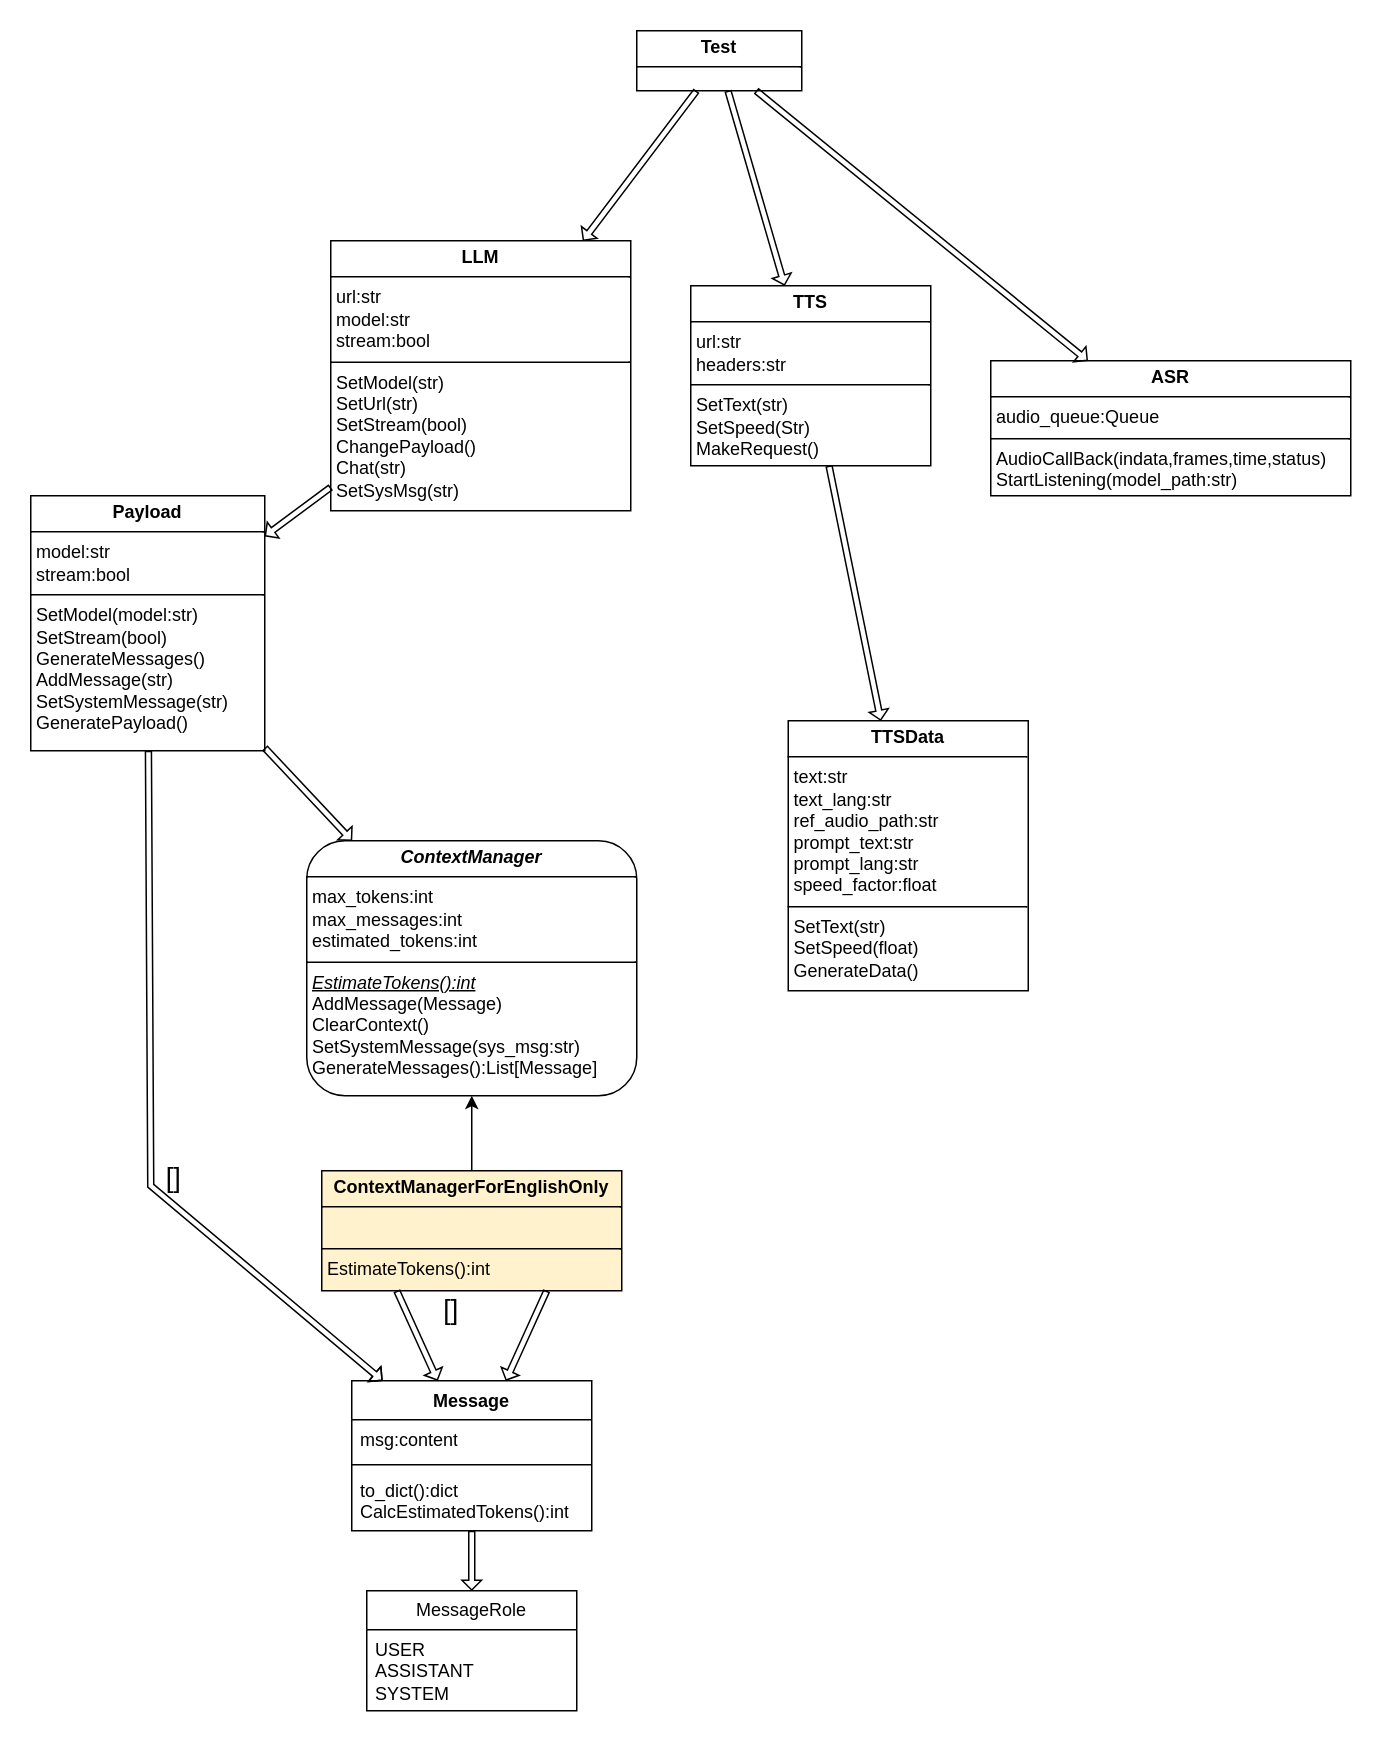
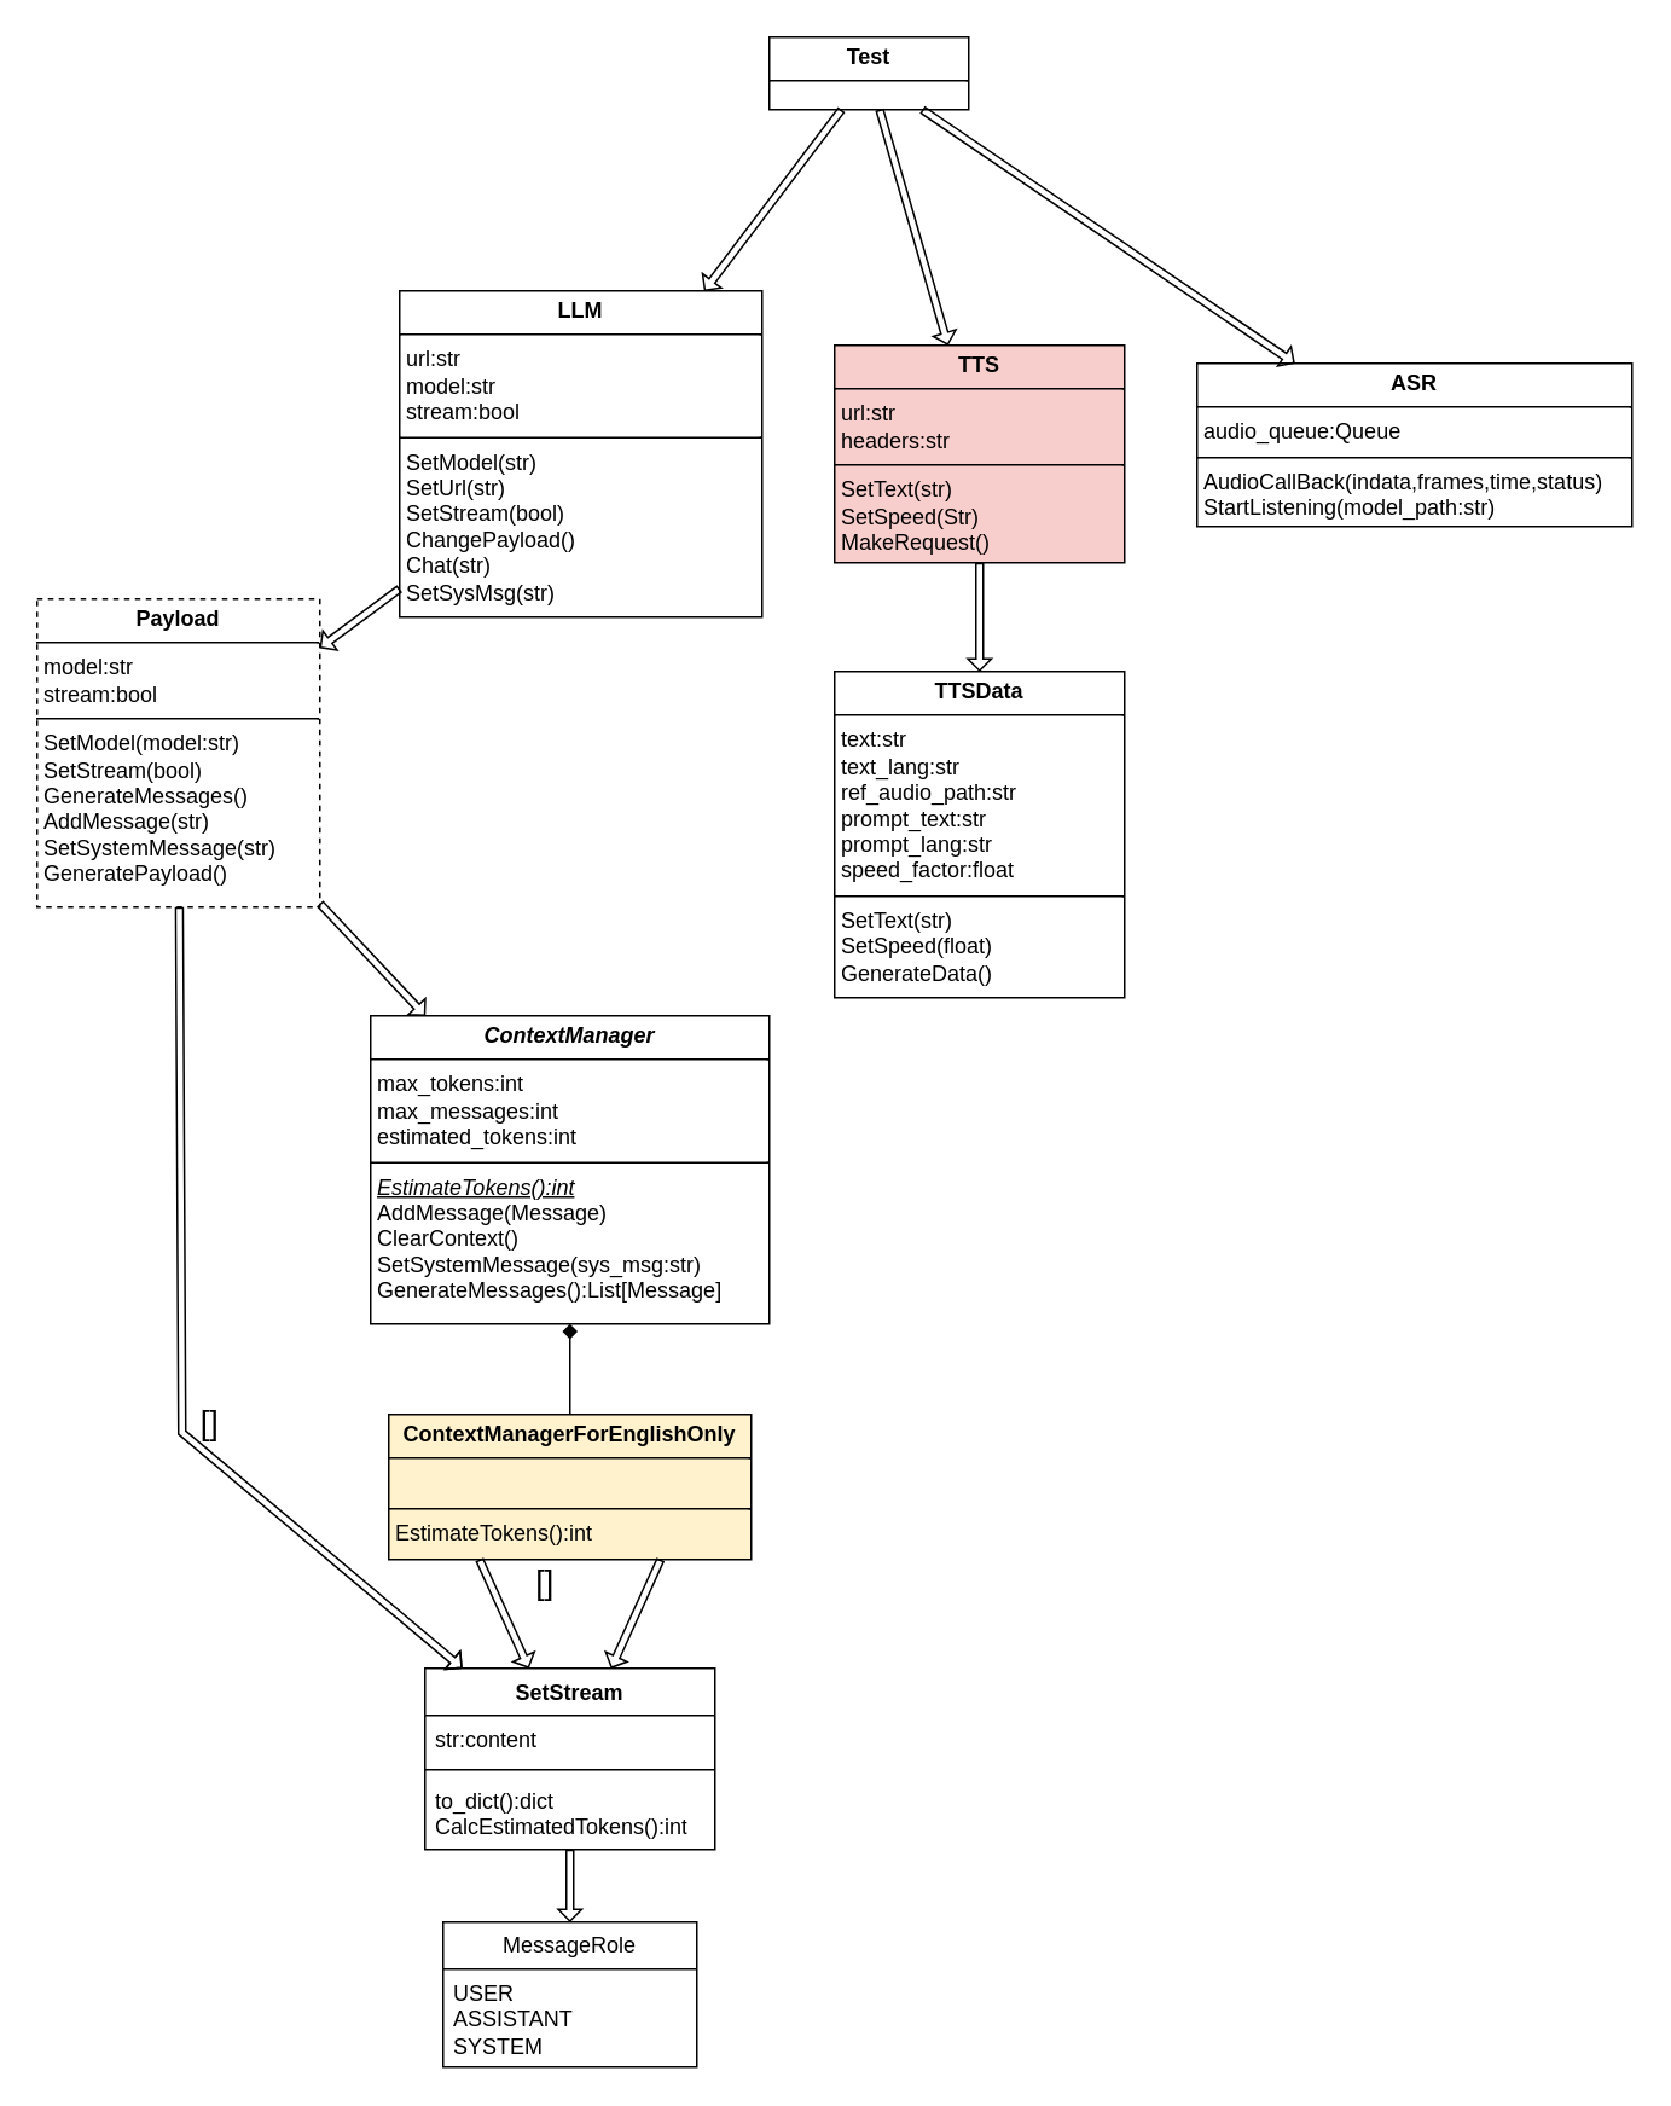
- <mxCell id="22" value="&lt;p style=&quot;margin:0px;margin-top:4px;text-align:center;&quot;&gt;&lt;b&gt;TTS&lt;/b&gt;&lt;/p&gt;&lt;hr size=&quot;1&quot; style=&quot;border-style:solid;&quot;&gt;&lt;p style=&quot;margin:0px;margin-left:4px;&quot;&gt;url:str&lt;/p&gt;&lt;p style=&quot;margin:0px;margin-left:4px;&quot;&gt;headers:str&lt;/p&gt;&lt;hr size=&quot;1&quot; style=&quot;border-style:solid;&quot;&gt;&lt;p style=&quot;margin:0px;margin-left:4px;&quot;&gt;SetText(str)&lt;/p&gt;&lt;p style=&quot;margin:0px;margin-left:4px;&quot;&gt;SetSpeed(Str)&lt;/p&gt;&lt;p style=&quot;margin:0px;margin-left:4px;&quot;&gt;MakeRequest()&lt;/p&gt;" style="verticalAlign=top;align=left;overflow=fill;html=1;whiteSpace=wrap;" vertex="1" parent="1"><mxGeometry x="460" y="190" width="160" height="120" as="geometry" /></mxCell>
+ <mxCell id="22" value="&lt;p style=&quot;margin:0px;margin-top:4px;text-align:center;&quot;&gt;&lt;b&gt;TTS&lt;/b&gt;&lt;/p&gt;&lt;hr size=&quot;1&quot; style=&quot;border-style:solid;&quot;&gt;&lt;p style=&quot;margin:0px;margin-left:4px;&quot;&gt;url:str&lt;/p&gt;&lt;p style=&quot;margin:0px;margin-left:4px;&quot;&gt;headers:str&lt;/p&gt;&lt;hr size=&quot;1&quot; style=&quot;border-style:solid;&quot;&gt;&lt;p style=&quot;margin:0px;margin-left:4px;&quot;&gt;SetText(str)&lt;/p&gt;&lt;p style=&quot;margin:0px;margin-left:4px;&quot;&gt;SetSpeed(Str)&lt;/p&gt;&lt;p style=&quot;margin:0px;margin-left:4px;&quot;&gt;MakeRequest()&lt;/p&gt;" style="verticalAlign=top;align=left;overflow=fill;html=1;whiteSpace=wrap;fillColor=#f8cecc;" vertex="1" parent="1"><mxGeometry x="460" y="190" width="160" height="120" as="geometry" /></mxCell>
- <mxCell id="24" value="&lt;p style=&quot;margin:0px;margin-top:4px;text-align:center;&quot;&gt;&lt;b&gt;ASR&lt;/b&gt;&lt;/p&gt;&lt;hr size=&quot;1&quot; style=&quot;border-style:solid;&quot;&gt;&lt;p style=&quot;margin:0px;margin-left:4px;&quot;&gt;audio_queue:Queue&lt;/p&gt;&lt;hr size=&quot;1&quot; style=&quot;border-style:solid;&quot;&gt;&lt;p style=&quot;margin:0px;margin-left:4px;&quot;&gt;AudioCallBack(indata,frames,time,status)&lt;/p&gt;&lt;p style=&quot;margin:0px;margin-left:4px;&quot;&gt;StartListening(model_path:str)&lt;/p&gt;" style="verticalAlign=top;align=left;overflow=fill;html=1;whiteSpace=wrap;" vertex="1" parent="1"><mxGeometry x="660" y="240" width="240" height="90" as="geometry" /></mxCell>
+ <mxCell id="24" value="&lt;p style=&quot;margin:0px;margin-top:4px;text-align:center;&quot;&gt;&lt;b&gt;ASR&lt;/b&gt;&lt;/p&gt;&lt;hr size=&quot;1&quot; style=&quot;border-style:solid;&quot;&gt;&lt;p style=&quot;margin:0px;margin-left:4px;&quot;&gt;audio_queue:Queue&lt;/p&gt;&lt;hr size=&quot;1&quot; style=&quot;border-style:solid;&quot;&gt;&lt;p style=&quot;margin:0px;margin-left:4px;&quot;&gt;AudioCallBack(indata,frames,time,status)&lt;/p&gt;&lt;p style=&quot;margin:0px;margin-left:4px;&quot;&gt;StartListening(model_path:str)&lt;/p&gt;" style="verticalAlign=top;align=left;overflow=fill;html=1;whiteSpace=wrap;" vertex="1" parent="1"><mxGeometry x="660" y="200" width="240" height="90" as="geometry" /></mxCell>
- <mxCell id="14" value="&lt;p style=&quot;margin:0px;margin-top:4px;text-align:center;&quot;&gt;&lt;b&gt;Payload&lt;/b&gt;&lt;/p&gt;&lt;hr size=&quot;1&quot; style=&quot;border-style:solid;&quot;&gt;&lt;p style=&quot;margin:0px;margin-left:4px;&quot;&gt;model:str&lt;/p&gt;&lt;p style=&quot;margin:0px;margin-left:4px;&quot;&gt;stream:bool&lt;/p&gt;&lt;hr size=&quot;1&quot; style=&quot;border-style:solid;&quot;&gt;&lt;p style=&quot;margin:0px;margin-left:4px;&quot;&gt;SetModel(model:str)&lt;/p&gt;&lt;p style=&quot;margin:0px;margin-left:4px;&quot;&gt;SetStream(bool)&lt;/p&gt;&lt;p style=&quot;margin:0px;margin-left:4px;&quot;&gt;GenerateMessages()&lt;/p&gt;&lt;p style=&quot;margin:0px;margin-left:4px;&quot;&gt;AddMessage(str)&lt;/p&gt;&lt;p style=&quot;margin:0px;margin-left:4px;&quot;&gt;SetSystemMessage(str)&lt;/p&gt;&lt;p style=&quot;margin:0px;margin-left:4px;&quot;&gt;GeneratePayload()&lt;/p&gt;" style="verticalAlign=top;align=left;overflow=fill;html=1;whiteSpace=wrap;" vertex="1" parent="1"><mxGeometry x="20" y="330" width="156" height="170" as="geometry" /></mxCell>
+ <mxCell id="14" value="&lt;p style=&quot;margin:0px;margin-top:4px;text-align:center;&quot;&gt;&lt;b&gt;Payload&lt;/b&gt;&lt;/p&gt;&lt;hr size=&quot;1&quot; style=&quot;border-style:solid;&quot;&gt;&lt;p style=&quot;margin:0px;margin-left:4px;&quot;&gt;model:str&lt;/p&gt;&lt;p style=&quot;margin:0px;margin-left:4px;&quot;&gt;stream:bool&lt;/p&gt;&lt;hr size=&quot;1&quot; style=&quot;border-style:solid;&quot;&gt;&lt;p style=&quot;margin:0px;margin-left:4px;&quot;&gt;SetModel(model:str)&lt;/p&gt;&lt;p style=&quot;margin:0px;margin-left:4px;&quot;&gt;SetStream(bool)&lt;/p&gt;&lt;p style=&quot;margin:0px;margin-left:4px;&quot;&gt;GenerateMessages()&lt;/p&gt;&lt;p style=&quot;margin:0px;margin-left:4px;&quot;&gt;AddMessage(str)&lt;/p&gt;&lt;p style=&quot;margin:0px;margin-left:4px;&quot;&gt;SetSystemMessage(str)&lt;/p&gt;&lt;p style=&quot;margin:0px;margin-left:4px;&quot;&gt;GeneratePayload()&lt;/p&gt;" style="verticalAlign=top;align=left;overflow=fill;html=1;whiteSpace=wrap;dashed=1;" vertex="1" parent="1"><mxGeometry x="20" y="330" width="156" height="170" as="geometry" /></mxCell>
- <mxCell id="21" value="&lt;p style=&quot;margin:0px;margin-top:4px;text-align:center;&quot;&gt;&lt;b&gt;TTSData&lt;/b&gt;&lt;/p&gt;&lt;hr size=&quot;1&quot; style=&quot;border-style:solid;&quot;&gt;&lt;p style=&quot;margin:0px;margin-left:4px;&quot;&gt;text:str&lt;/p&gt;&lt;p style=&quot;margin:0px;margin-left:4px;&quot;&gt;text_lang:str&lt;/p&gt;&lt;p style=&quot;margin:0px;margin-left:4px;&quot;&gt;ref_audio_path:str&lt;/p&gt;&lt;p style=&quot;margin:0px;margin-left:4px;&quot;&gt;prompt_text:str&lt;/p&gt;&lt;p style=&quot;margin:0px;margin-left:4px;&quot;&gt;prompt_lang:str&lt;/p&gt;&lt;p style=&quot;margin:0px;margin-left:4px;&quot;&gt;speed_factor:float&lt;/p&gt;&lt;hr size=&quot;1&quot; style=&quot;border-style:solid;&quot;&gt;&lt;p style=&quot;margin:0px;margin-left:4px;&quot;&gt;SetText(str)&lt;/p&gt;&lt;p style=&quot;margin:0px;margin-left:4px;&quot;&gt;SetSpeed(float)&lt;/p&gt;&lt;p style=&quot;margin:0px;margin-left:4px;&quot;&gt;GenerateData()&lt;/p&gt;" style="verticalAlign=top;align=left;overflow=fill;html=1;whiteSpace=wrap;" vertex="1" parent="1"><mxGeometry x="525" y="480" width="160" height="180" as="geometry" /></mxCell>
+ <mxCell id="21" value="&lt;p style=&quot;margin:0px;margin-top:4px;text-align:center;&quot;&gt;&lt;b&gt;TTSData&lt;/b&gt;&lt;/p&gt;&lt;hr size=&quot;1&quot; style=&quot;border-style:solid;&quot;&gt;&lt;p style=&quot;margin:0px;margin-left:4px;&quot;&gt;text:str&lt;/p&gt;&lt;p style=&quot;margin:0px;margin-left:4px;&quot;&gt;text_lang:str&lt;/p&gt;&lt;p style=&quot;margin:0px;margin-left:4px;&quot;&gt;ref_audio_path:str&lt;/p&gt;&lt;p style=&quot;margin:0px;margin-left:4px;&quot;&gt;prompt_text:str&lt;/p&gt;&lt;p style=&quot;margin:0px;margin-left:4px;&quot;&gt;prompt_lang:str&lt;/p&gt;&lt;p style=&quot;margin:0px;margin-left:4px;&quot;&gt;speed_factor:float&lt;/p&gt;&lt;hr size=&quot;1&quot; style=&quot;border-style:solid;&quot;&gt;&lt;p style=&quot;margin:0px;margin-left:4px;&quot;&gt;SetText(str)&lt;/p&gt;&lt;p style=&quot;margin:0px;margin-left:4px;&quot;&gt;SetSpeed(float)&lt;/p&gt;&lt;p style=&quot;margin:0px;margin-left:4px;&quot;&gt;GenerateData()&lt;/p&gt;" style="verticalAlign=top;align=left;overflow=fill;html=1;whiteSpace=wrap;" vertex="1" parent="1"><mxGeometry x="460" y="370" width="160" height="180" as="geometry" /></mxCell>
- <mxCell id="9" value="&lt;p style=&quot;margin:0px;margin-top:4px;text-align:center;&quot;&gt;&lt;b&gt;&lt;i&gt;ContextManager&lt;/i&gt;&lt;/b&gt;&lt;/p&gt;&lt;hr size=&quot;1&quot; style=&quot;border-style:solid;&quot;&gt;&lt;p style=&quot;margin:0px;margin-left:4px;&quot;&gt;max_tokens:int&lt;/p&gt;&lt;p style=&quot;margin:0px;margin-left:4px;&quot;&gt;max_messages:int&lt;/p&gt;&lt;p style=&quot;margin:0px;margin-left:4px;&quot;&gt;estimated_tokens:int&lt;/p&gt;&lt;hr size=&quot;1&quot; style=&quot;border-style:solid;&quot;&gt;&lt;p style=&quot;margin:0px;margin-left:4px;&quot;&gt;&lt;i&gt;&lt;u&gt;EstimateTokens():int&lt;/u&gt;&lt;/i&gt;&lt;/p&gt;&lt;p style=&quot;margin:0px;margin-left:4px;&quot;&gt;AddMessage(Message)&lt;/p&gt;&lt;p style=&quot;margin:0px;margin-left:4px;&quot;&gt;ClearContext()&lt;/p&gt;&lt;p style=&quot;margin:0px;margin-left:4px;&quot;&gt;SetSystemMessage(sys_msg:str)&lt;/p&gt;&lt;p style=&quot;margin:0px;margin-left:4px;&quot;&gt;GenerateMessages():List[Message]&lt;/p&gt;" style="verticalAlign=top;align=left;overflow=fill;html=1;whiteSpace=wrap;rounded=1;" vertex="1" parent="1"><mxGeometry x="204" y="560" width="220" height="170" as="geometry" /></mxCell>
+ <mxCell id="9" value="&lt;p style=&quot;margin:0px;margin-top:4px;text-align:center;&quot;&gt;&lt;b&gt;&lt;i&gt;ContextManager&lt;/i&gt;&lt;/b&gt;&lt;/p&gt;&lt;hr size=&quot;1&quot; style=&quot;border-style:solid;&quot;&gt;&lt;p style=&quot;margin:0px;margin-left:4px;&quot;&gt;max_tokens:int&lt;/p&gt;&lt;p style=&quot;margin:0px;margin-left:4px;&quot;&gt;max_messages:int&lt;/p&gt;&lt;p style=&quot;margin:0px;margin-left:4px;&quot;&gt;estimated_tokens:int&lt;/p&gt;&lt;hr size=&quot;1&quot; style=&quot;border-style:solid;&quot;&gt;&lt;p style=&quot;margin:0px;margin-left:4px;&quot;&gt;&lt;i&gt;&lt;u&gt;EstimateTokens():int&lt;/u&gt;&lt;/i&gt;&lt;/p&gt;&lt;p style=&quot;margin:0px;margin-left:4px;&quot;&gt;AddMessage(Message)&lt;/p&gt;&lt;p style=&quot;margin:0px;margin-left:4px;&quot;&gt;ClearContext()&lt;/p&gt;&lt;p style=&quot;margin:0px;margin-left:4px;&quot;&gt;SetSystemMessage(sys_msg:str)&lt;/p&gt;&lt;p style=&quot;margin:0px;margin-left:4px;&quot;&gt;GenerateMessages():List[Message]&lt;/p&gt;" style="verticalAlign=top;align=left;overflow=fill;html=1;whiteSpace=wrap;" vertex="1" parent="1"><mxGeometry x="204" y="560" width="220" height="170" as="geometry" /></mxCell>
- <mxCell id="11" value="" style="endArrow=classic;html=1;rounded=0;" edge="1" parent="1" source="10" target="9"><mxGeometry width="50" height="50" relative="1" as="geometry"><mxPoint x="364" y="810" as="sourcePoint" /><mxPoint x="414" y="760" as="targetPoint" /></mxGeometry></mxCell>
+ <mxCell id="11" value="" style="endArrow=diamond;html=1;rounded=0;" edge="1" parent="1" source="10" target="9"><mxGeometry width="50" height="50" relative="1" as="geometry"><mxPoint x="364" y="810" as="sourcePoint" /><mxPoint x="414" y="760" as="targetPoint" /></mxGeometry></mxCell>
- <mxCell id="4" value="Message" style="swimlane;fontStyle=1;align=center;verticalAlign=top;childLayout=stackLayout;horizontal=1;startSize=26;horizontalStack=0;resizeParent=1;resizeParentMax=0;resizeLast=0;collapsible=1;marginBottom=0;whiteSpace=wrap;html=1;" vertex="1" parent="1"><mxGeometry x="234" y="920" width="160" height="100" as="geometry" /></mxCell>
+ <mxCell id="4" value="SetStream" style="swimlane;fontStyle=1;align=center;verticalAlign=top;childLayout=stackLayout;horizontal=1;startSize=26;horizontalStack=0;resizeParent=1;resizeParentMax=0;resizeLast=0;collapsible=1;marginBottom=0;whiteSpace=wrap;html=1;" vertex="1" parent="1"><mxGeometry x="234" y="920" width="160" height="100" as="geometry" /></mxCell>
- <mxCell id="5" value="msg:content" style="text;strokeColor=none;fillColor=none;align=left;verticalAlign=top;spacingLeft=4;spacingRight=4;overflow=hidden;rotatable=0;points=[[0,0.5],[1,0.5]];portConstraint=eastwest;whiteSpace=wrap;html=1;" vertex="1" parent="4"><mxGeometry y="26" width="160" height="26" as="geometry" /></mxCell>
+ <mxCell id="5" value="str:content" style="text;strokeColor=none;fillColor=none;align=left;verticalAlign=top;spacingLeft=4;spacingRight=4;overflow=hidden;rotatable=0;points=[[0,0.5],[1,0.5]];portConstraint=eastwest;whiteSpace=wrap;html=1;" vertex="1" parent="4"><mxGeometry y="26" width="160" height="26" as="geometry" /></mxCell>
